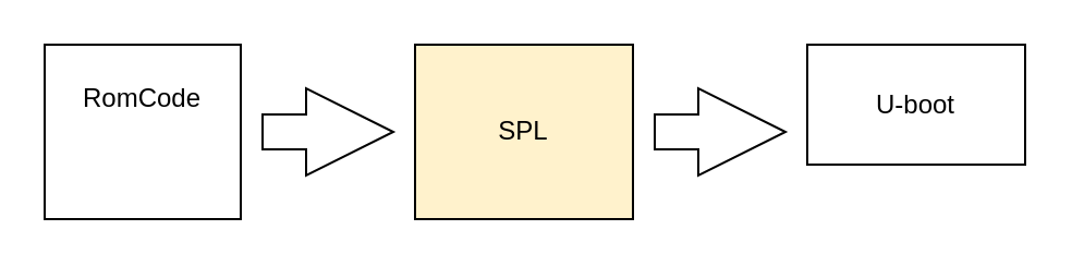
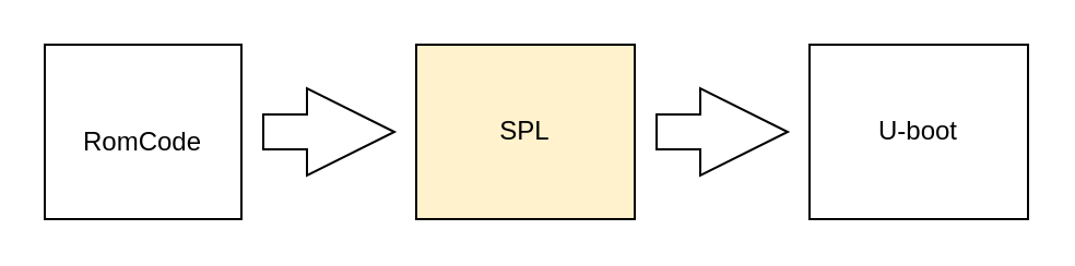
- <mxCell id="5" value="RomCode" style="text;html=1;strokeColor=none;fillColor=none;align=center;verticalAlign=middle;whiteSpace=wrap;rounded=0;" vertex="1" parent="1"><mxGeometry x="35" y="30" width="60" height="30" as="geometry" /></mxCell>
+ <mxCell id="5" value="RomCode" style="text;html=1;strokeColor=none;fillColor=none;align=center;verticalAlign=middle;whiteSpace=wrap;rounded=0;" vertex="1" parent="1"><mxGeometry x="35" y="50" width="60" height="30" as="geometry" /></mxCell>
- <mxCell id="4" value="U-boot" style="rounded=0;whiteSpace=wrap;html=1;" vertex="1" parent="1"><mxGeometry x="370" y="20" width="100" height="55" as="geometry" /></mxCell>
+ <mxCell id="4" value="U-boot" style="rounded=0;whiteSpace=wrap;html=1;" vertex="1" parent="1"><mxGeometry x="370" y="20" width="100" height="80" as="geometry" /></mxCell>
